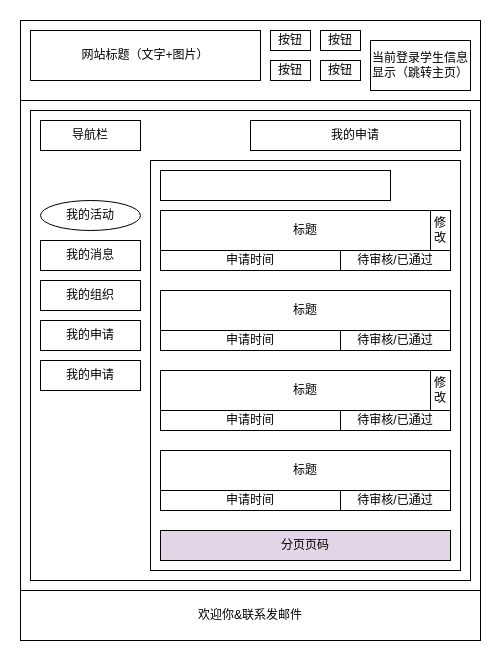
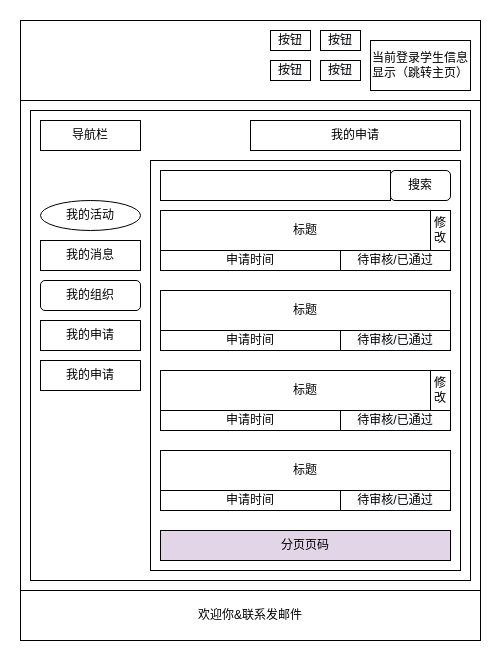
- <mxCell id="5" value="网站标题（文字+图片）" style="rounded=0;whiteSpace=wrap;html=1;" parent="1" vertex="1"><mxGeometry x="30" y="30" width="230" height="50" as="geometry" /></mxCell>
+ <mxCell id="36" value="搜索" style="rounded=1;whiteSpace=wrap;html=1;" parent="1" vertex="1"><mxGeometry x="390" y="170" width="60" height="30" as="geometry" /></mxCell>
- <mxCell id="14" value="我的组织" style="rounded=0;whiteSpace=wrap;html=1;" parent="1" vertex="1"><mxGeometry x="40" y="280" width="100" height="30" as="geometry" /></mxCell>
+ <mxCell id="14" value="我的组织" style="whiteSpace=wrap;html=1;rounded=1;" parent="1" vertex="1"><mxGeometry x="40" y="280" width="100" height="30" as="geometry" /></mxCell>
